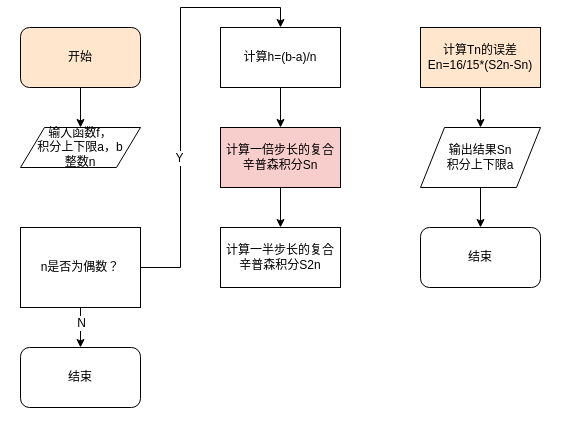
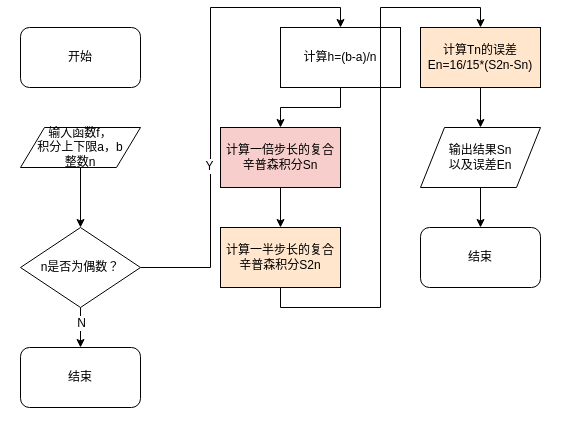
- <mxCell id="3" value="开始" style="rounded=1;whiteSpace=wrap;html=1;fillColor=#ffe6cc;" vertex="1" parent="1"><mxGeometry x="20" y="20" width="120" height="60" as="geometry" /></mxCell>
+ <mxCell id="3" value="开始" style="rounded=1;whiteSpace=wrap;html=1;" vertex="1" parent="1"><mxGeometry x="20" y="20" width="120" height="60" as="geometry" /></mxCell>
- <mxCell id="7" value="计算h=(b-a)/n" style="rounded=0;whiteSpace=wrap;html=1;" vertex="1" parent="1"><mxGeometry x="220" y="20" width="120" height="60" as="geometry" /></mxCell>
+ <mxCell id="7" value="计算h=(b-a)/n" style="rounded=0;whiteSpace=wrap;html=1;" vertex="1" parent="1"><mxGeometry x="280" y="20" width="120" height="60" as="geometry" /></mxCell>
- <mxCell id="2" style="edgeStyle=orthogonalEdgeStyle;rounded=0;orthogonalLoop=1;jettySize=auto;html=1;exitX=0.5;exitY=1;exitDx=0;exitDy=0;entryX=0.5;entryY=0;entryDx=0;entryDy=0;" edge="1" parent="1" source="3" target="5"><mxGeometry relative="1" as="geometry" /></mxCell>
- <mxCell id="15" value="输出结果Sn&lt;br&gt;积分上下限a" style="shape=parallelogram;perimeter=parallelogramPerimeter;whiteSpace=wrap;html=1;" vertex="1" parent="1"><mxGeometry x="420" y="120" width="120" height="60" as="geometry" /></mxCell>
+ <mxCell id="15" value="输出结果Sn&lt;br&gt;以及误差En" style="shape=parallelogram;perimeter=parallelogramPerimeter;whiteSpace=wrap;html=1;" vertex="1" parent="1"><mxGeometry x="420" y="120" width="120" height="60" as="geometry" /></mxCell>
+ <mxCell id="10" style="edgeStyle=orthogonalEdgeStyle;rounded=0;orthogonalLoop=1;jettySize=auto;html=1;exitX=0.5;exitY=1;exitDx=0;exitDy=0;entryX=0.5;entryY=0;entryDx=0;entryDy=0;" edge="1" parent="1" source="11" target="13"><mxGeometry relative="1" as="geometry" /></mxCell>
+ <mxCell id="4" style="edgeStyle=orthogonalEdgeStyle;rounded=0;orthogonalLoop=1;jettySize=auto;html=1;exitX=0.5;exitY=1;exitDx=0;exitDy=0;entryX=0.5;entryY=0;entryDx=0;entryDy=0;" edge="1" parent="1" source="5" target="21"><mxGeometry relative="1" as="geometry" /></mxCell>
- <mxCell id="11" value="计算一半步长的复合辛普森积分S2n" style="rounded=0;whiteSpace=wrap;html=1;" vertex="1" parent="1"><mxGeometry x="220" y="220" width="120" height="60" as="geometry" /></mxCell>
+ <mxCell id="11" value="计算一半步长的复合辛普森积分S2n" style="rounded=0;whiteSpace=wrap;html=1;fillColor=#ffe6cc;" vertex="1" parent="1"><mxGeometry x="220" y="220" width="120" height="60" as="geometry" /></mxCell>
- <mxCell id="21" value="n是否为偶数？" style="whiteSpace=wrap;html=1;rounded=0;" vertex="1" parent="1"><mxGeometry x="20" y="220" width="120" height="80" as="geometry" /></mxCell>
+ <mxCell id="21" value="n是否为偶数？" style="rhombus;whiteSpace=wrap;html=1;" vertex="1" parent="1"><mxGeometry x="20" y="220" width="120" height="80" as="geometry" /></mxCell>
